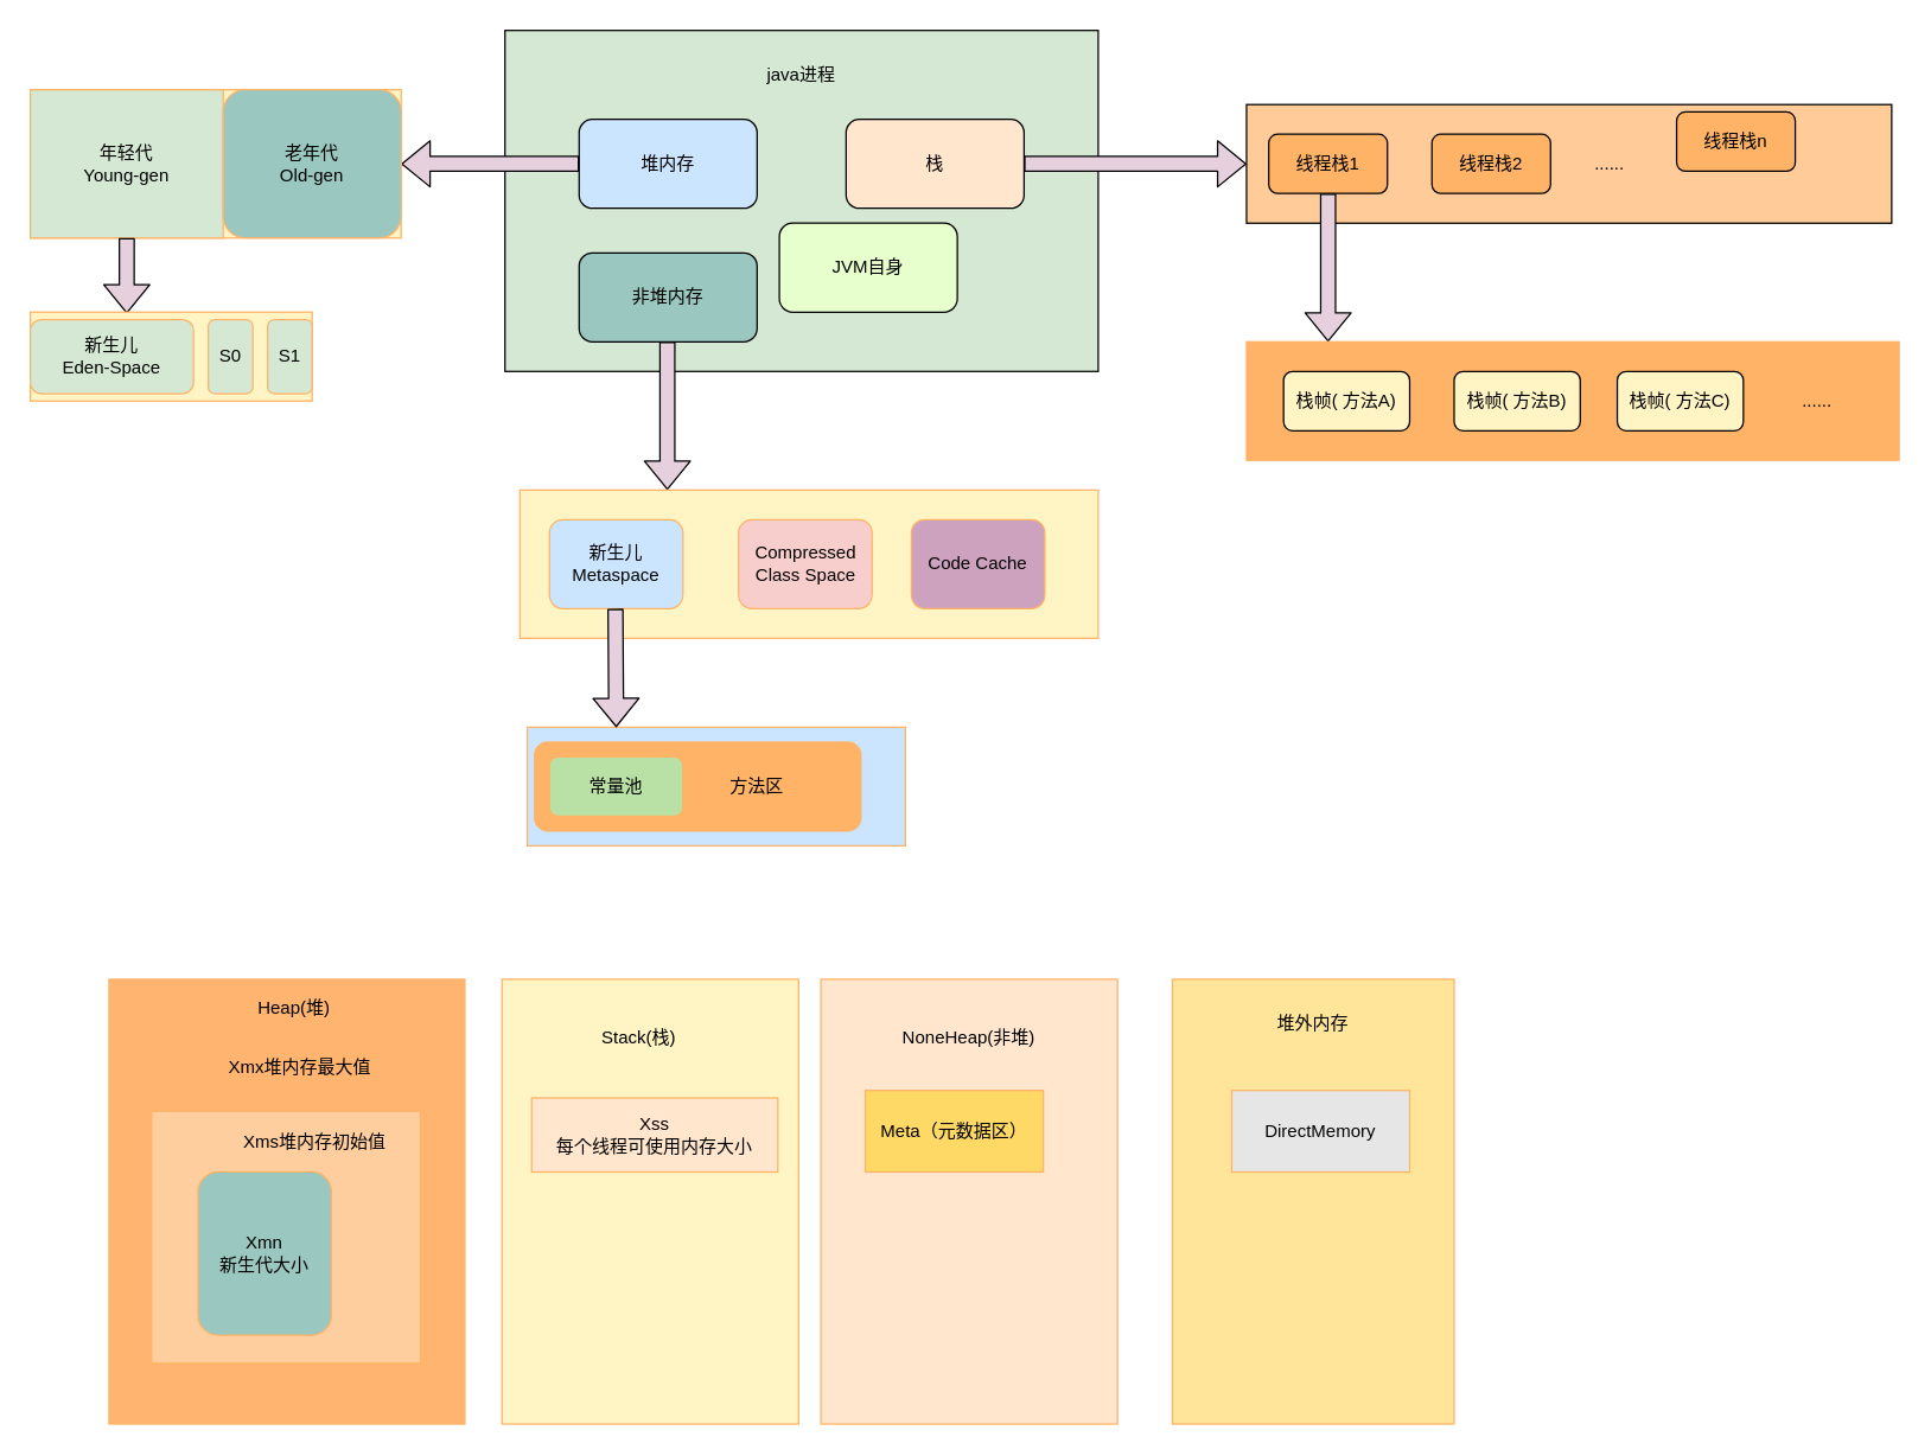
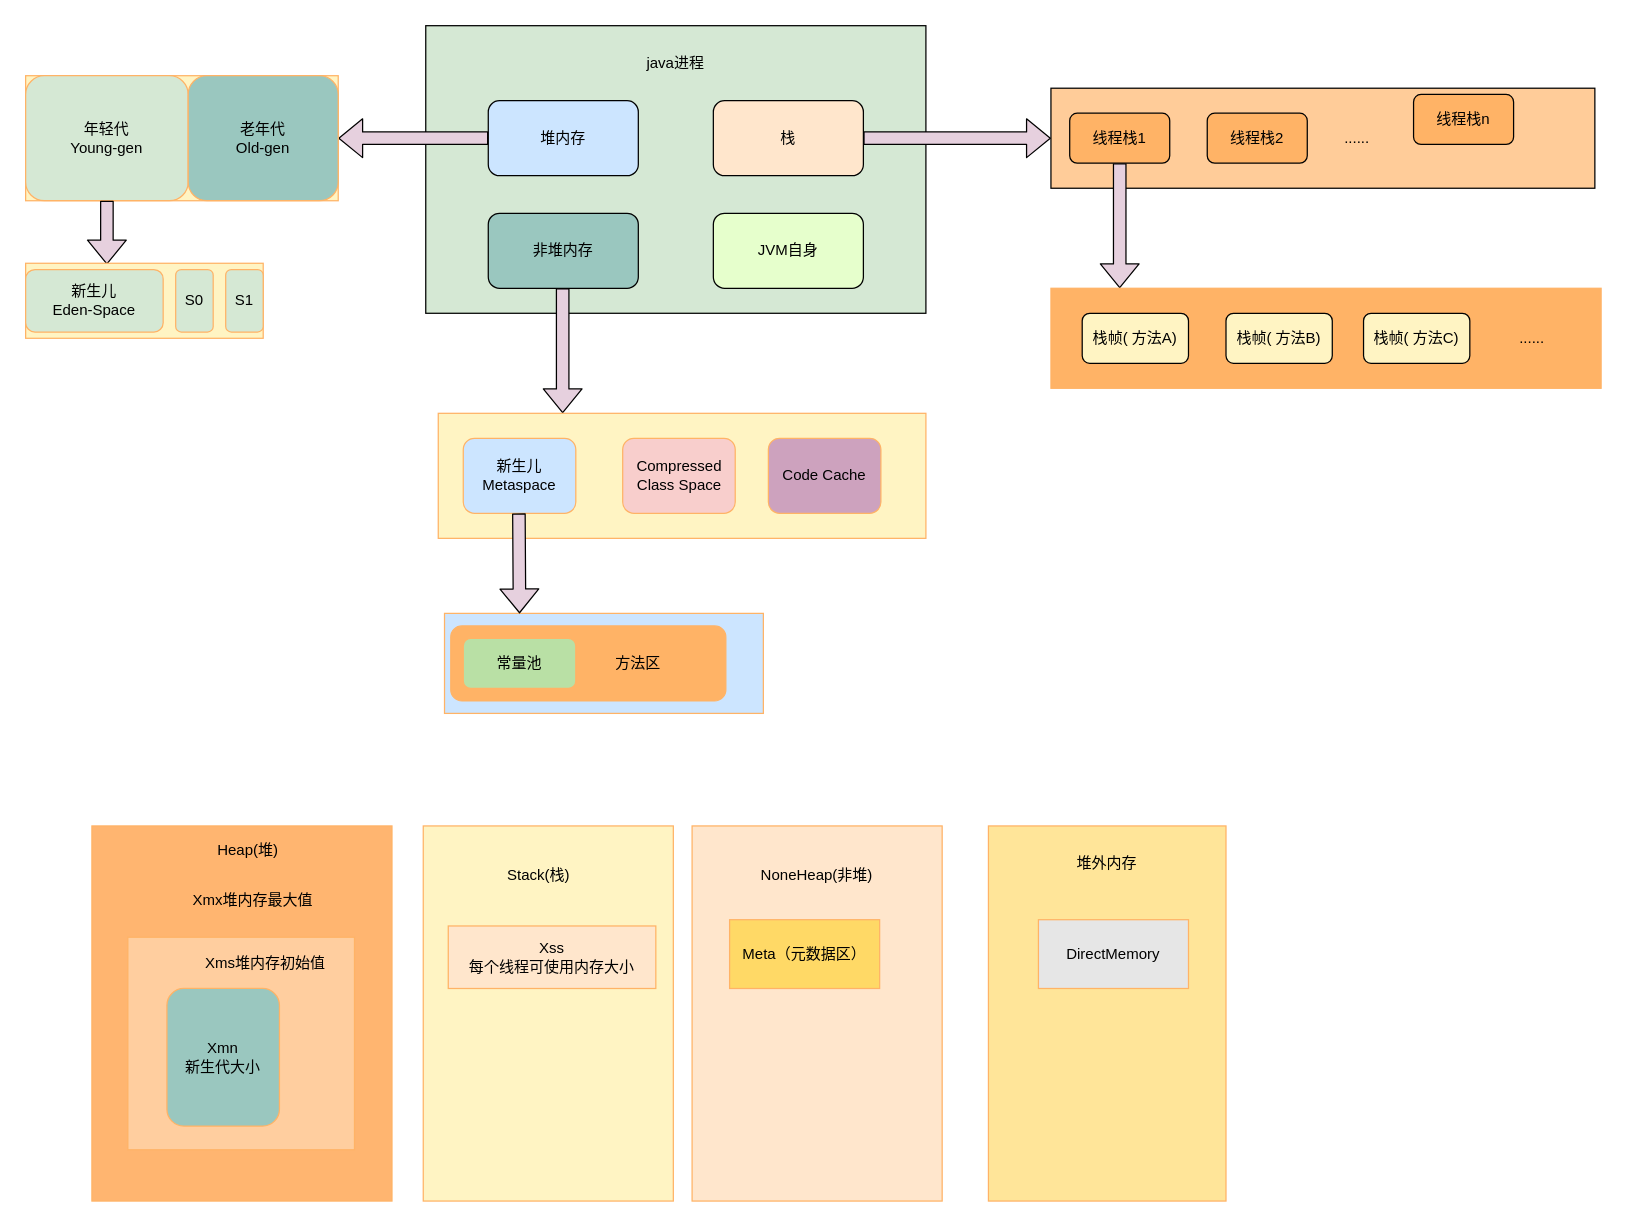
- <mxCell id="33" value="年轻代&lt;br&gt;Young-gen" style="whiteSpace=wrap;html=1;strokeColor=#FFB366;fillColor=#D5E8D4;rounded=0;" vertex="1" parent="1"><mxGeometry x="20" y="60" width="130" height="100" as="geometry" /></mxCell>
+ <mxCell id="33" value="年轻代&lt;br&gt;Young-gen" style="rounded=1;whiteSpace=wrap;html=1;strokeColor=#FFB366;fillColor=#D5E8D4;" vertex="1" parent="1"><mxGeometry x="20" y="60" width="130" height="100" as="geometry" /></mxCell>
- <mxCell id="16" value="JVM自身" style="rounded=1;whiteSpace=wrap;html=1;fillColor=#E6FFCC;" vertex="1" parent="1"><mxGeometry x="525" y="150" width="120" height="60" as="geometry" /></mxCell>
+ <mxCell id="16" value="JVM自身" style="rounded=1;whiteSpace=wrap;html=1;fillColor=#E6FFCC;" vertex="1" parent="1"><mxGeometry x="570" y="170" width="120" height="60" as="geometry" /></mxCell>
